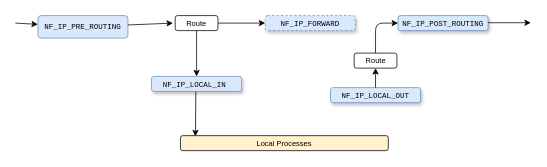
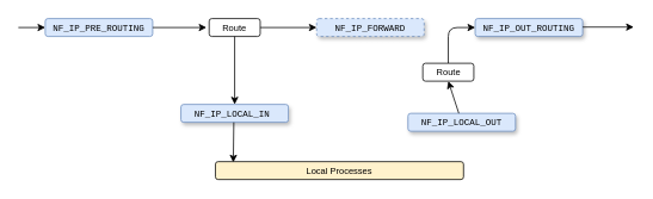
- <mxCell id="7" value="&lt;pre&gt;&lt;span&gt;&lt;font face=&quot;Courier New&quot; style=&quot;font-size: 10px&quot;&gt;NF_IP_POST_ROUTING&lt;/font&gt;&lt;/span&gt;&lt;br&gt;&lt;/pre&gt;" style="rounded=1;whiteSpace=wrap;html=1;fillColor=#dae8fc;strokeColor=#6c8ebf;shadow=1;" parent="1" vertex="1"><mxGeometry x="530" y="20" width="120" height="20" as="geometry" /></mxCell>
+ <mxCell id="7" value="&lt;pre&gt;&lt;span&gt;&lt;font face=&quot;Courier New&quot; style=&quot;font-size: 10px&quot;&gt;NF_IP_OUT_ROUTING&lt;/font&gt;&lt;/span&gt;&lt;br&gt;&lt;/pre&gt;" style="rounded=1;whiteSpace=wrap;html=1;fillColor=#dae8fc;strokeColor=#6c8ebf;shadow=1;" parent="1" vertex="1"><mxGeometry x="530" y="20" width="120" height="20" as="geometry" /></mxCell>
- <mxCell id="3" value="&lt;pre&gt;&lt;font face=&quot;Courier New&quot; style=&quot;font-size: 10px&quot;&gt;NF_IP_PRE_ROUTING&lt;/font&gt;&lt;/pre&gt;" style="rounded=1;whiteSpace=wrap;html=1;fillColor=#dae8fc;strokeColor=#6c8ebf;" parent="1" vertex="1"><mxGeometry x="50" y="20" width="120" height="30" as="geometry" /></mxCell>
+ <mxCell id="3" value="&lt;pre&gt;&lt;font face=&quot;Courier New&quot; style=&quot;font-size: 10px&quot;&gt;NF_IP_PRE_ROUTING&lt;/font&gt;&lt;/pre&gt;" style="rounded=1;whiteSpace=wrap;html=1;fillColor=#dae8fc;strokeColor=#6c8ebf;" parent="1" vertex="1"><mxGeometry x="50" y="20" width="120" height="20" as="geometry" /></mxCell>
- <mxCell id="10" value="&lt;pre&gt;&lt;span&gt;&lt;font face=&quot;Courier New&quot; style=&quot;font-size: 10px&quot;&gt;NF_IP_LOCAL_IN&amp;nbsp;&lt;/font&gt;&lt;/span&gt;&lt;br&gt;&lt;/pre&gt;" style="rounded=1;whiteSpace=wrap;html=1;fillColor=#dae8fc;strokeColor=#6c8ebf;shadow=1;" parent="1" vertex="1"><mxGeometry x="201.5" y="101" width="120" height="20" as="geometry" /></mxCell>
+ <mxCell id="10" value="&lt;pre&gt;&lt;span&gt;&lt;font face=&quot;Courier New&quot; style=&quot;font-size: 10px&quot;&gt;NF_IP_LOCAL_IN&amp;nbsp;&lt;/font&gt;&lt;/span&gt;&lt;br&gt;&lt;/pre&gt;" style="rounded=1;whiteSpace=wrap;html=1;fillColor=#dae8fc;strokeColor=#6c8ebf;shadow=1;" parent="1" vertex="1"><mxGeometry x="201.5" y="116" width="120" height="20" as="geometry" /></mxCell>
- <mxCell id="13" value="&lt;pre&gt;&lt;span&gt;&lt;font face=&quot;Courier New&quot; style=&quot;font-size: 10px&quot;&gt;NF_IP_LOCAL_OUT&lt;/font&gt;&lt;/span&gt;&lt;br&gt;&lt;/pre&gt;" style="rounded=1;whiteSpace=wrap;html=1;fillColor=#dae8fc;strokeColor=#6c8ebf;shadow=1;" parent="1" vertex="1"><mxGeometry x="440" y="116" width="120" height="20" as="geometry" /></mxCell>
+ <mxCell id="13" value="&lt;pre&gt;&lt;span&gt;&lt;font face=&quot;Courier New&quot; style=&quot;font-size: 10px&quot;&gt;NF_IP_LOCAL_OUT&lt;/font&gt;&lt;/span&gt;&lt;br&gt;&lt;/pre&gt;" style="rounded=1;whiteSpace=wrap;html=1;fillColor=#dae8fc;strokeColor=#6c8ebf;shadow=1;" parent="1" vertex="1"><mxGeometry x="455" y="126" width="120" height="20" as="geometry" /></mxCell>
